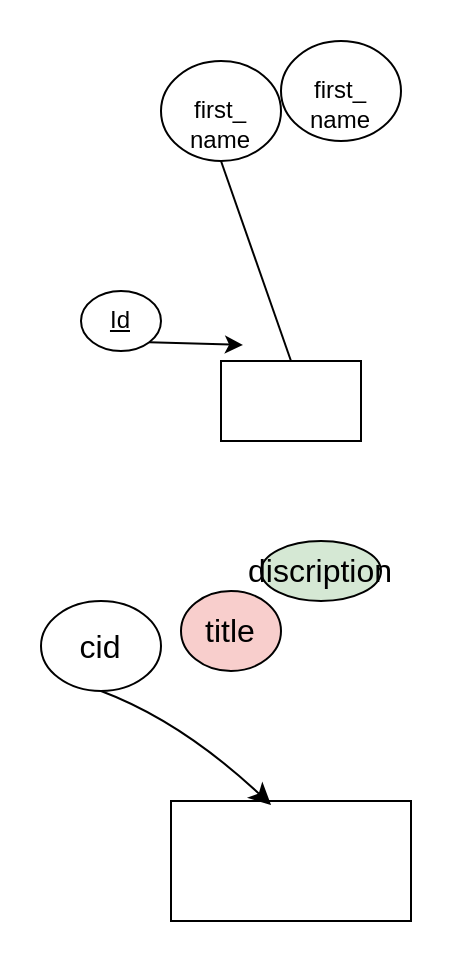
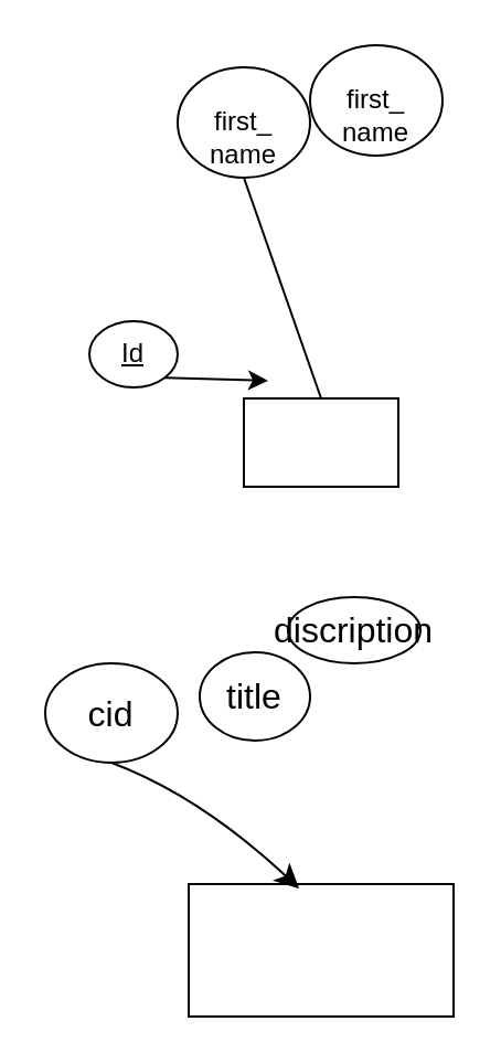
- <mxCell id="11" value="discription" style="ellipse;whiteSpace=wrap;html=1;fontSize=16;fillColor=#d5e8d4;" vertex="1" parent="1"><mxGeometry x="130" y="270" width="60" height="30" as="geometry" /></mxCell>
+ <mxCell id="11" value="discription" style="ellipse;whiteSpace=wrap;html=1;fontSize=16;" vertex="1" parent="1"><mxGeometry x="130" y="270" width="60" height="30" as="geometry" /></mxCell>
- <mxCell id="10" value="title&lt;br&gt;" style="ellipse;whiteSpace=wrap;html=1;fontSize=16;fillColor=#f8cecc;" vertex="1" parent="1"><mxGeometry x="90" y="295" width="50" height="40" as="geometry" /></mxCell>
+ <mxCell id="10" value="title&lt;br&gt;" style="ellipse;whiteSpace=wrap;html=1;fontSize=16;" vertex="1" parent="1"><mxGeometry x="90" y="295" width="50" height="40" as="geometry" /></mxCell>
